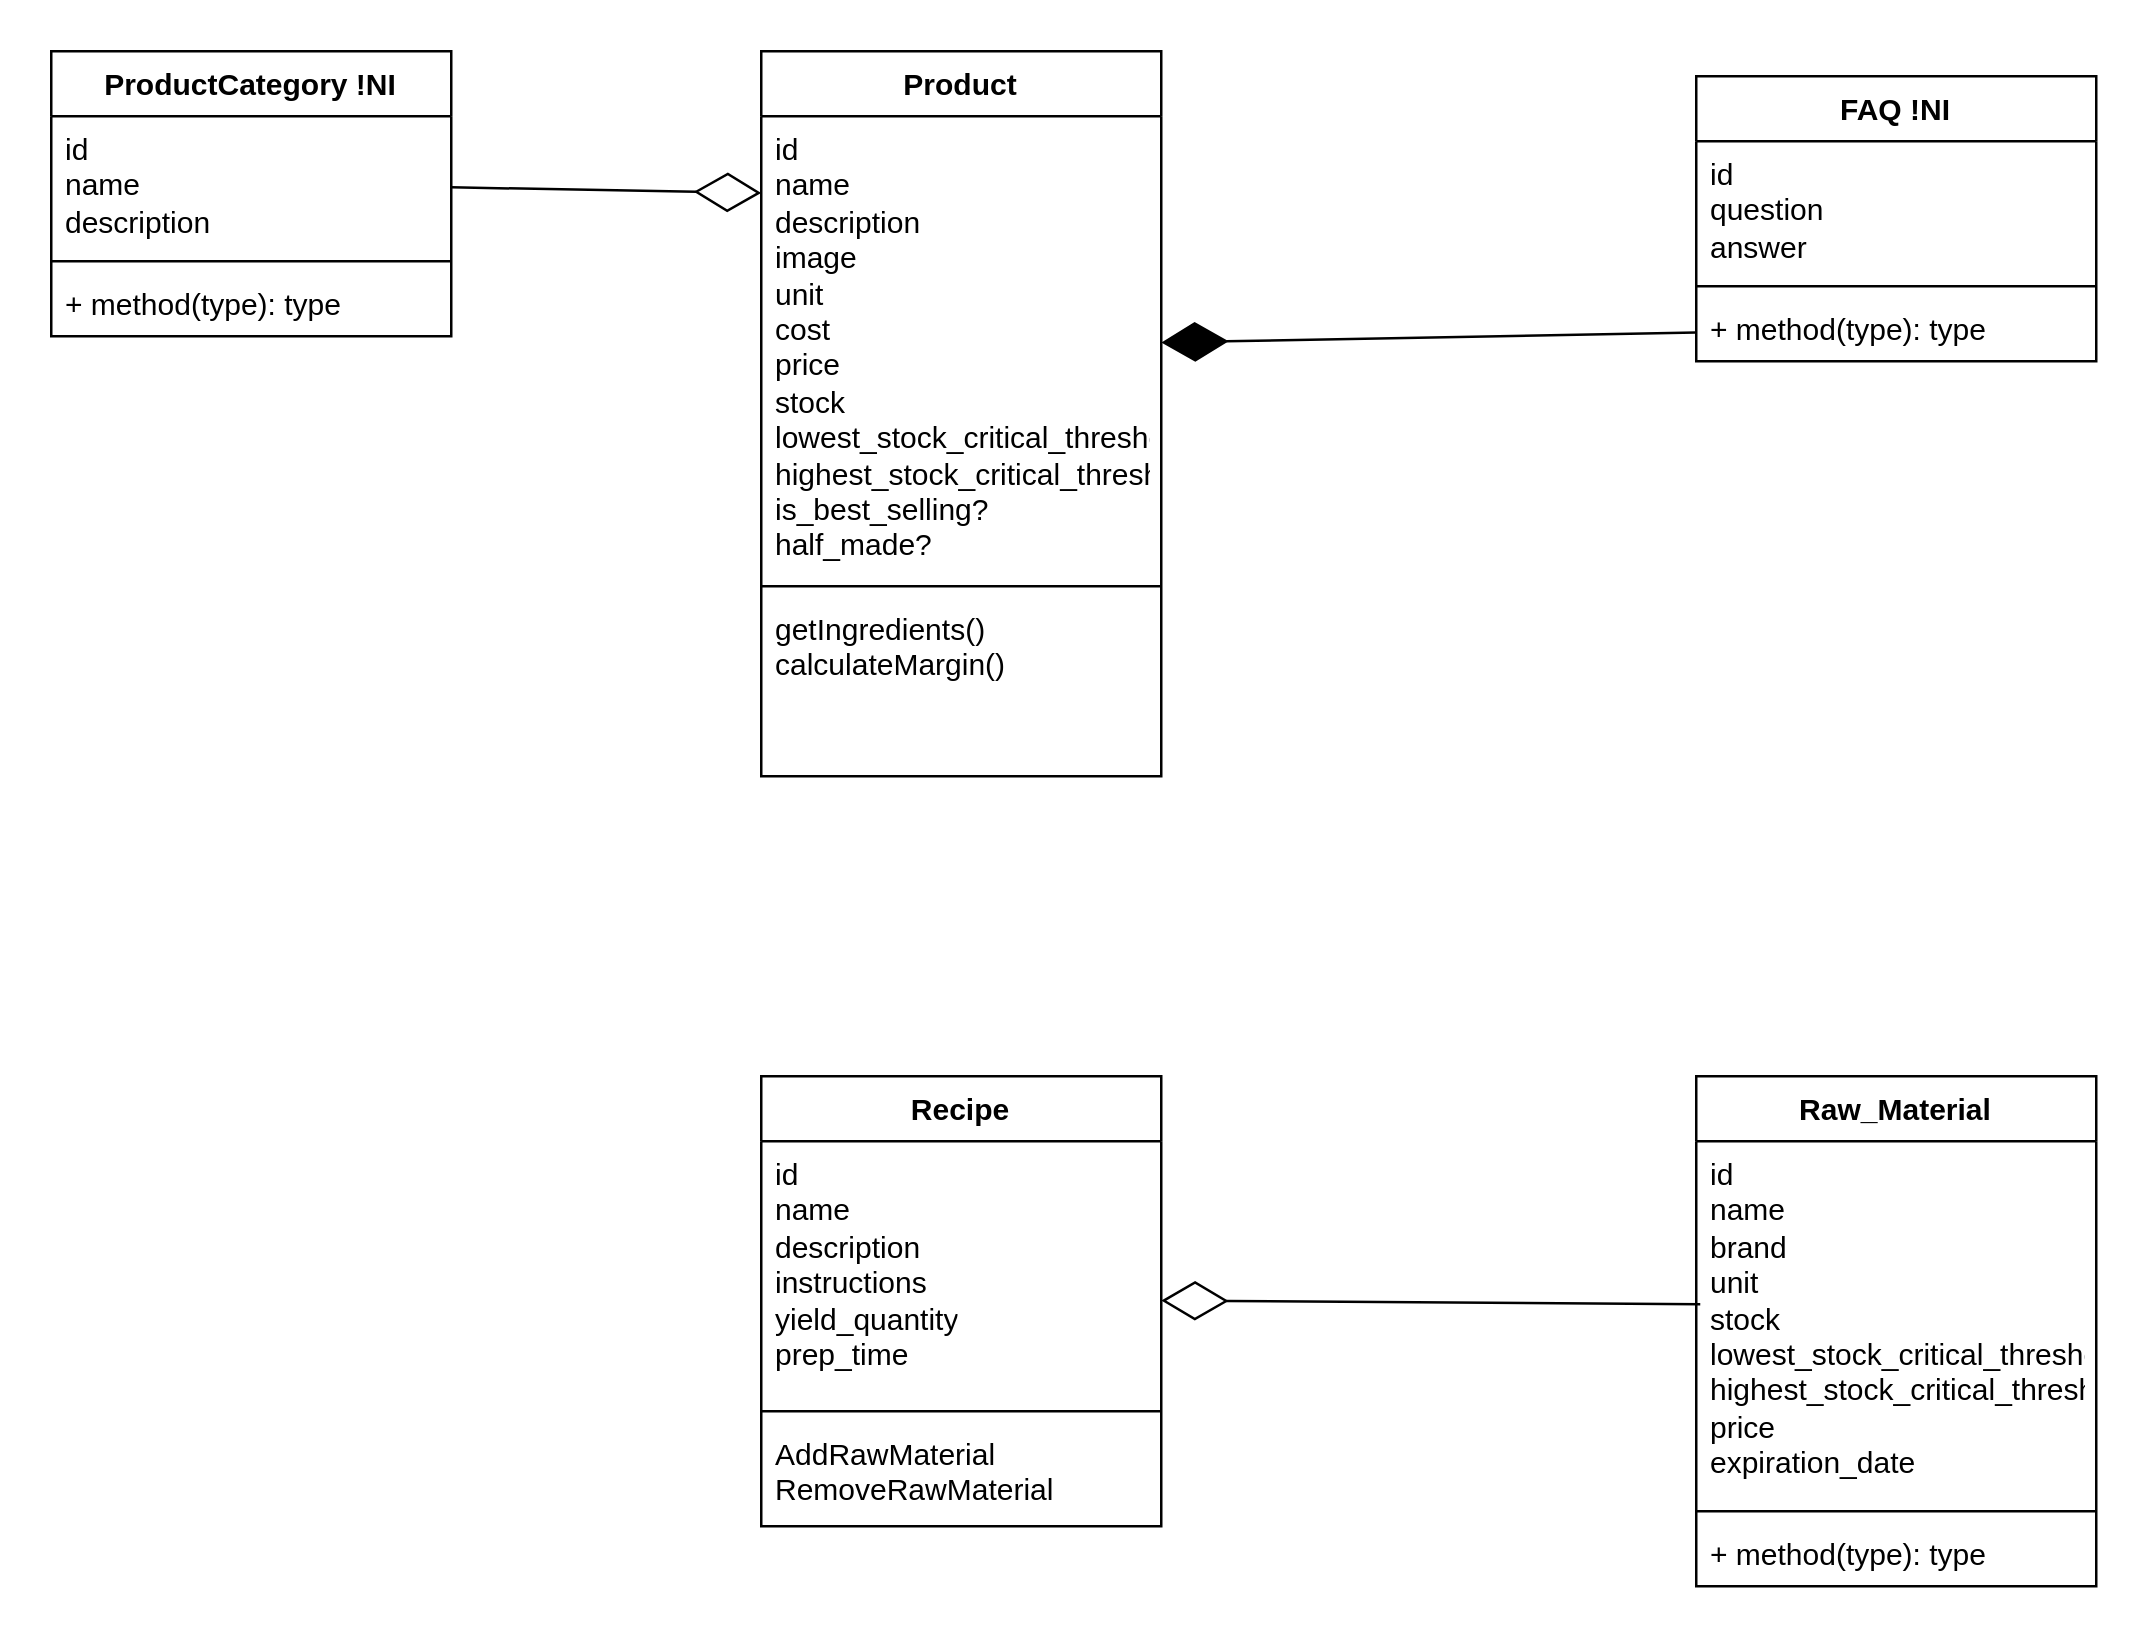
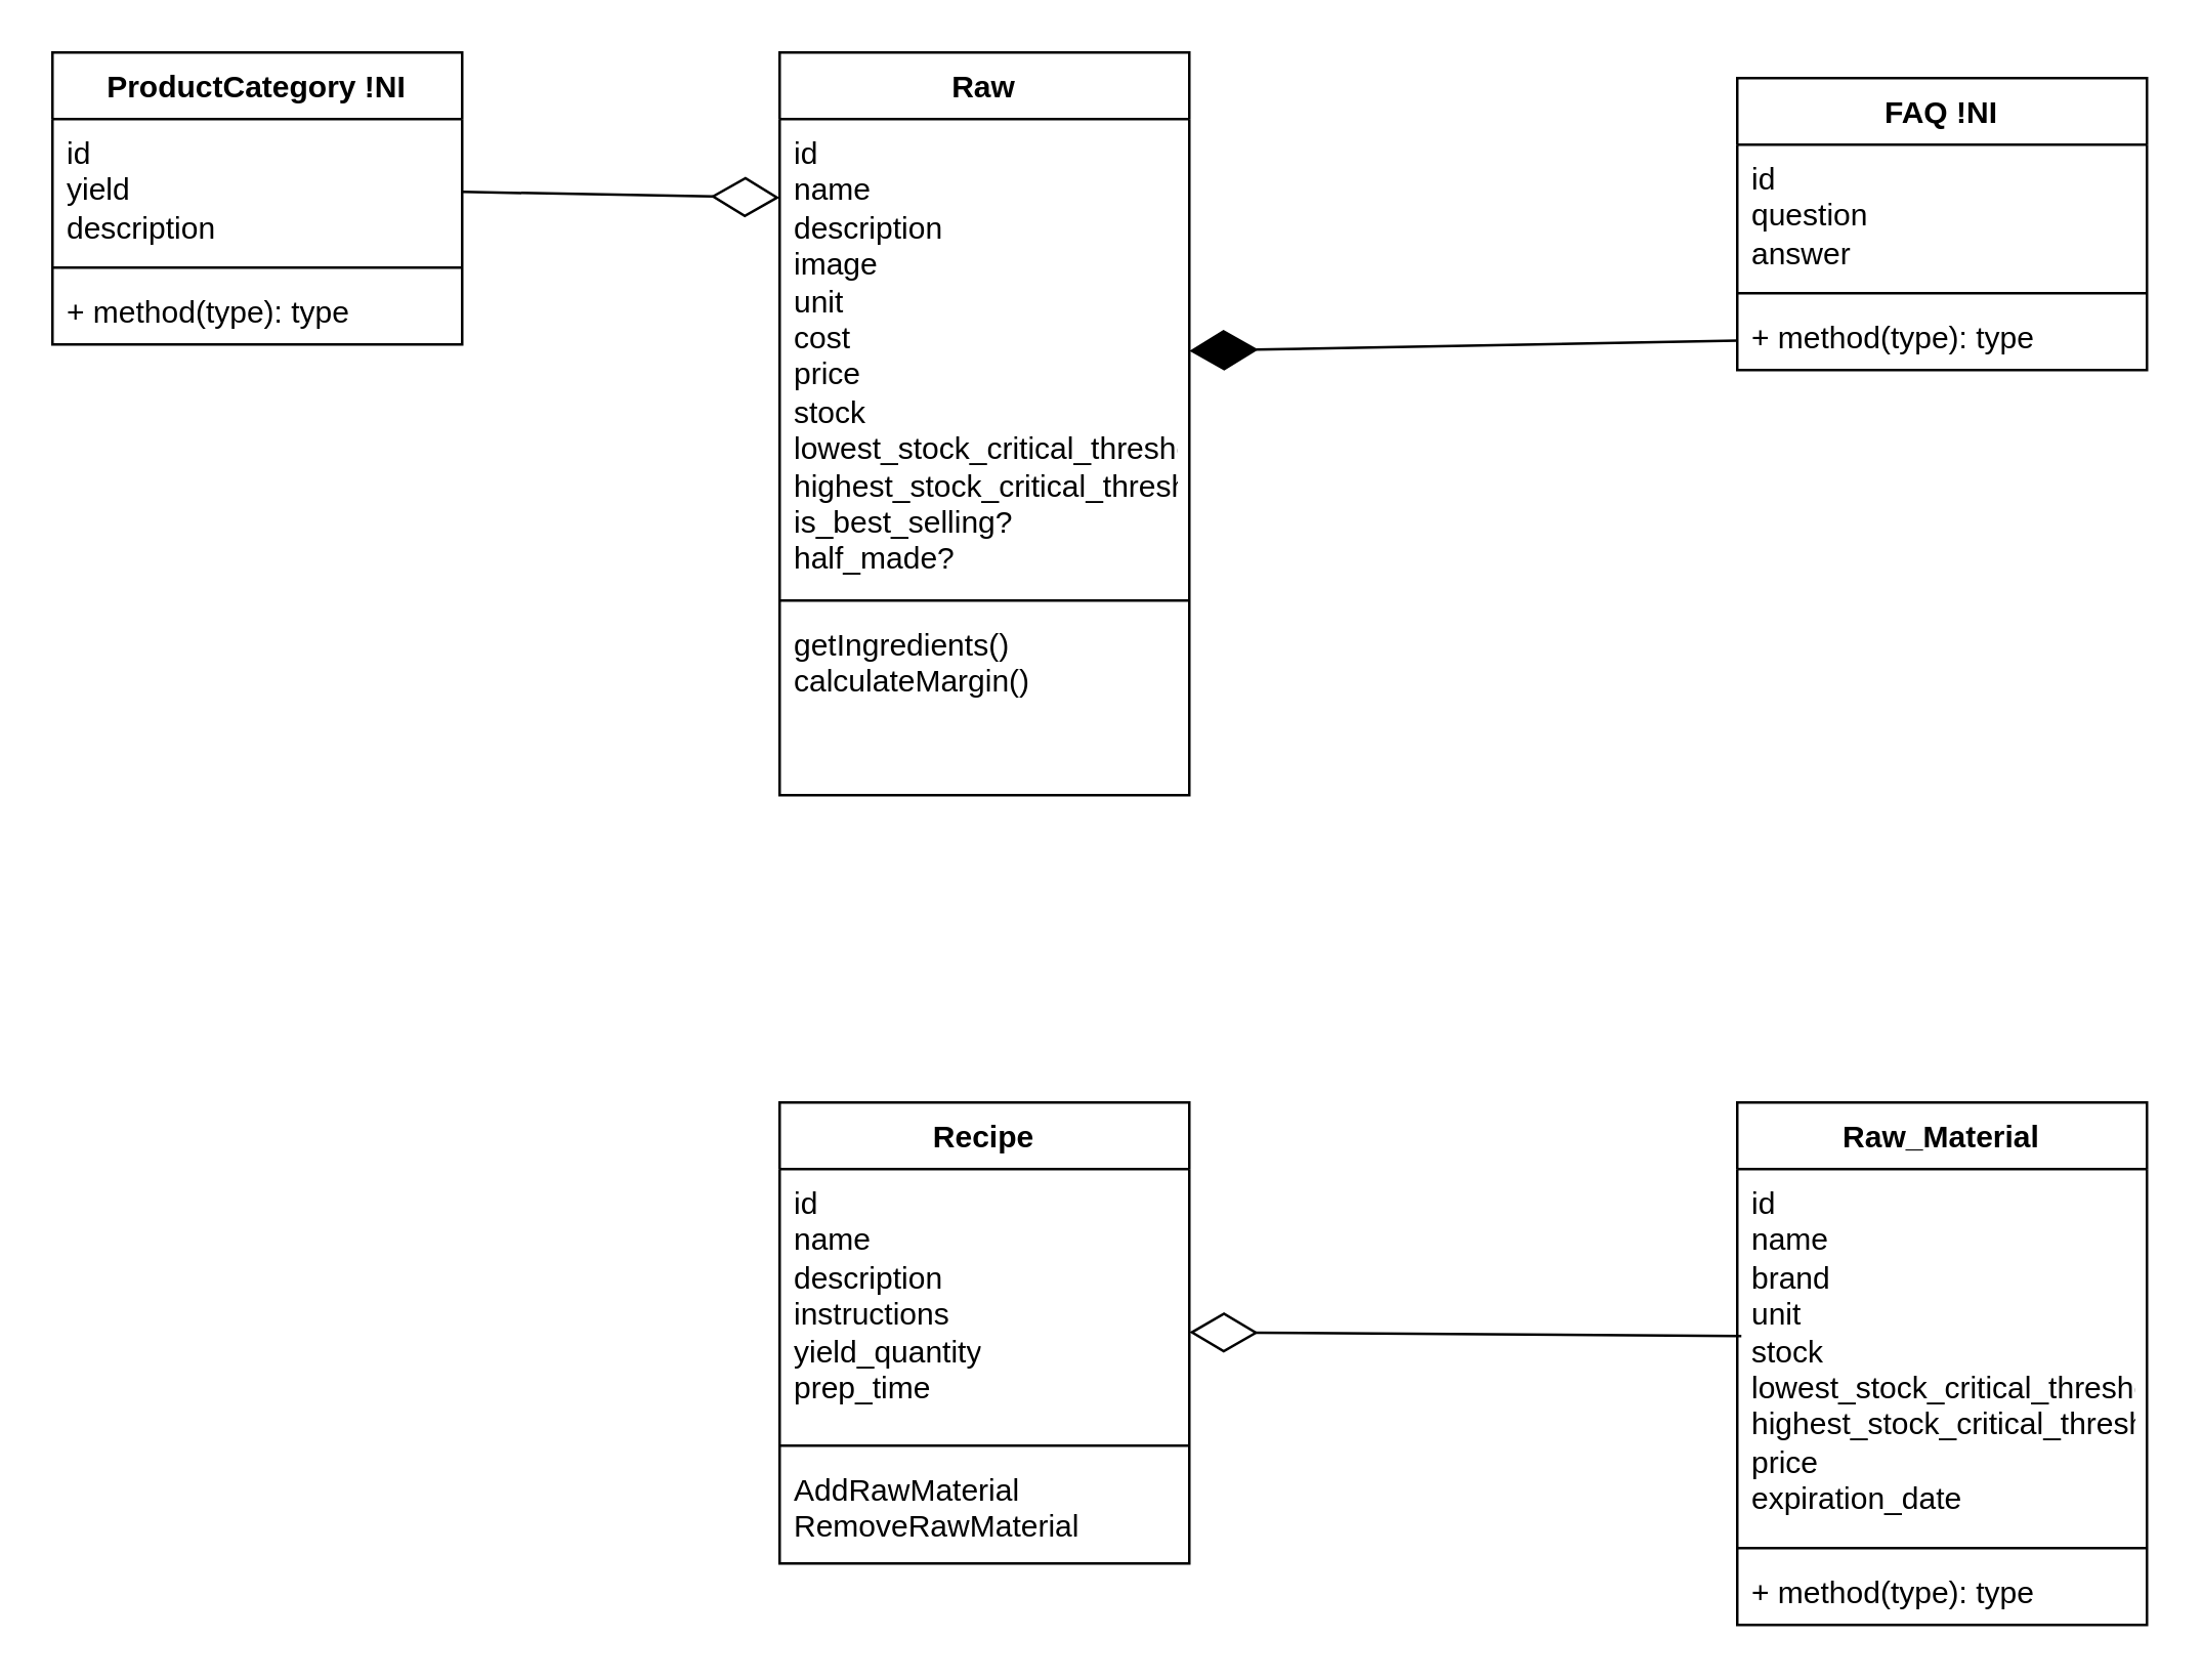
- <mxCell id="2" value="Product" style="swimlane;fontStyle=1;align=center;verticalAlign=top;childLayout=stackLayout;horizontal=1;startSize=26;horizontalStack=0;resizeParent=1;resizeParentMax=0;resizeLast=0;collapsible=1;marginBottom=0;whiteSpace=wrap;html=1;" parent="1" vertex="1"><mxGeometry x="304" y="20" width="160" height="290" as="geometry" /></mxCell>
+ <mxCell id="2" value="Raw" style="swimlane;fontStyle=1;align=center;verticalAlign=top;childLayout=stackLayout;horizontal=1;startSize=26;horizontalStack=0;resizeParent=1;resizeParentMax=0;resizeLast=0;collapsible=1;marginBottom=0;whiteSpace=wrap;html=1;" parent="1" vertex="1"><mxGeometry x="304" y="20" width="160" height="290" as="geometry" /></mxCell>
- <mxCell id="20" value="id&lt;br&gt;name&lt;br&gt;description" style="text;strokeColor=none;fillColor=none;align=left;verticalAlign=top;spacingLeft=4;spacingRight=4;overflow=hidden;rotatable=0;points=[[0,0.5],[1,0.5]];portConstraint=eastwest;whiteSpace=wrap;html=1;" vertex="1" parent="19"><mxGeometry y="26" width="160" height="54" as="geometry" /></mxCell>
+ <mxCell id="20" value="id&lt;br&gt;yield&lt;br&gt;description" style="text;strokeColor=none;fillColor=none;align=left;verticalAlign=top;spacingLeft=4;spacingRight=4;overflow=hidden;rotatable=0;points=[[0,0.5],[1,0.5]];portConstraint=eastwest;whiteSpace=wrap;html=1;" vertex="1" parent="19"><mxGeometry y="26" width="160" height="54" as="geometry" /></mxCell>
